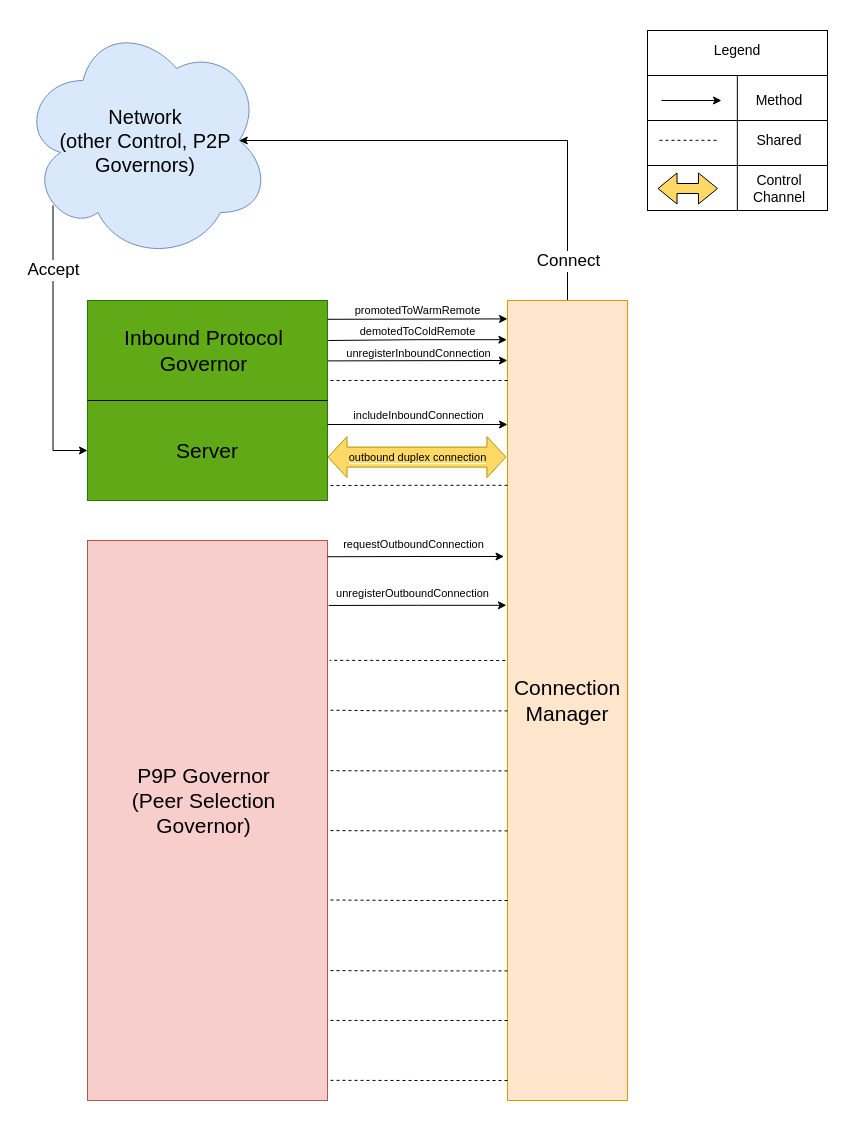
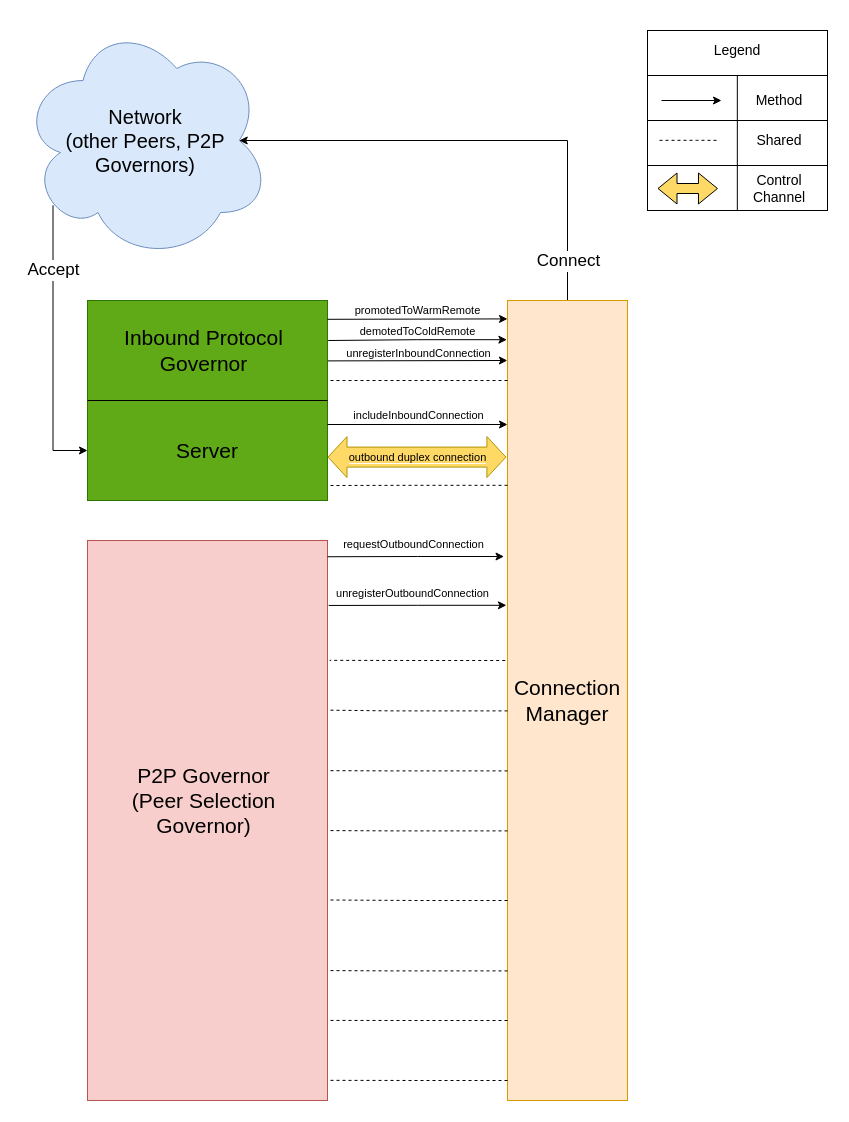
- <mxCell id="2" value="Network&lt;br&gt;(other Control, P2P Governors)" style="ellipse;shape=cloud;whiteSpace=wrap;html=1;fontSize=20;fillColor=#dae8fc;strokeColor=#6c8ebf;" vertex="1" parent="1"><mxGeometry x="20" width="250" height="240" as="geometry" y="20" /></mxCell>
+ <mxCell id="2" value="Network&lt;br&gt;(other Peers, P2P Governors)" style="ellipse;shape=cloud;whiteSpace=wrap;html=1;fontSize=20;fillColor=#dae8fc;strokeColor=#6c8ebf;" vertex="1" parent="1"><mxGeometry x="20" width="250" height="240" as="geometry" y="20" /></mxCell>
- <mxCell id="6" value="P9P Governor&lt;br&gt;(Peer Selection Governor)" style="text;html=1;strokeColor=none;fillColor=none;align=center;verticalAlign=middle;whiteSpace=wrap;rounded=0;fontSize=21;" vertex="1" parent="1"><mxGeometry x="87" y="780" width="233" height="40" as="geometry" /></mxCell>
+ <mxCell id="6" value="P2P Governor&lt;br&gt;(Peer Selection Governor)" style="text;html=1;strokeColor=none;fillColor=none;align=center;verticalAlign=middle;whiteSpace=wrap;rounded=0;fontSize=21;" vertex="1" parent="1"><mxGeometry x="87" y="780" width="233" height="40" as="geometry" /></mxCell>
